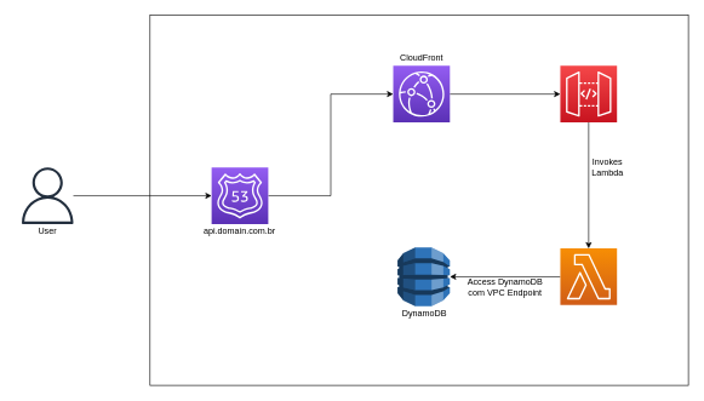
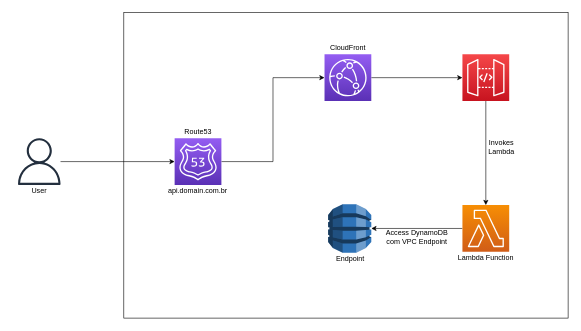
+ <mxCell id="20" value="Route53" style="text;html=1;strokeColor=none;fillColor=none;align=center;verticalAlign=middle;whiteSpace=wrap;rounded=0;" vertex="1" parent="1"><mxGeometry x="284.75" y="210" width="90" height="20" as="geometry" /></mxCell>
- <mxCell id="16" value="Invokes Lambda" style="text;html=1;strokeColor=none;fillColor=none;align=center;verticalAlign=middle;whiteSpace=wrap;rounded=0;" vertex="1" parent="1"><mxGeometry x="806" y="215" width="60" height="30" as="geometry" /></mxCell>
+ <mxCell id="16" value="Invokes Lambda" style="text;html=1;strokeColor=none;fillColor=none;align=center;verticalAlign=middle;whiteSpace=wrap;rounded=0;" vertex="1" parent="1"><mxGeometry x="806" y="230" width="60" height="30" as="geometry" /></mxCell>
+ <mxCell id="17" value="Lambda Function" style="text;html=1;strokeColor=none;fillColor=none;align=center;verticalAlign=middle;whiteSpace=wrap;rounded=0;" vertex="1" parent="1"><mxGeometry x="759.75" y="419.5" width="100" height="20" as="geometry" /></mxCell>
- <mxCell id="19" value="DynamoDB" style="text;html=1;strokeColor=none;fillColor=none;align=center;verticalAlign=middle;whiteSpace=wrap;rounded=0;" vertex="1" parent="1"><mxGeometry x="546.75" y="421" width="73.75" height="22" as="geometry" /></mxCell>
+ <mxCell id="19" value="Endpoint" style="text;html=1;strokeColor=none;fillColor=none;align=center;verticalAlign=middle;whiteSpace=wrap;rounded=0;" vertex="1" parent="1"><mxGeometry x="546.75" y="421" width="73.75" height="22" as="geometry" /></mxCell>
